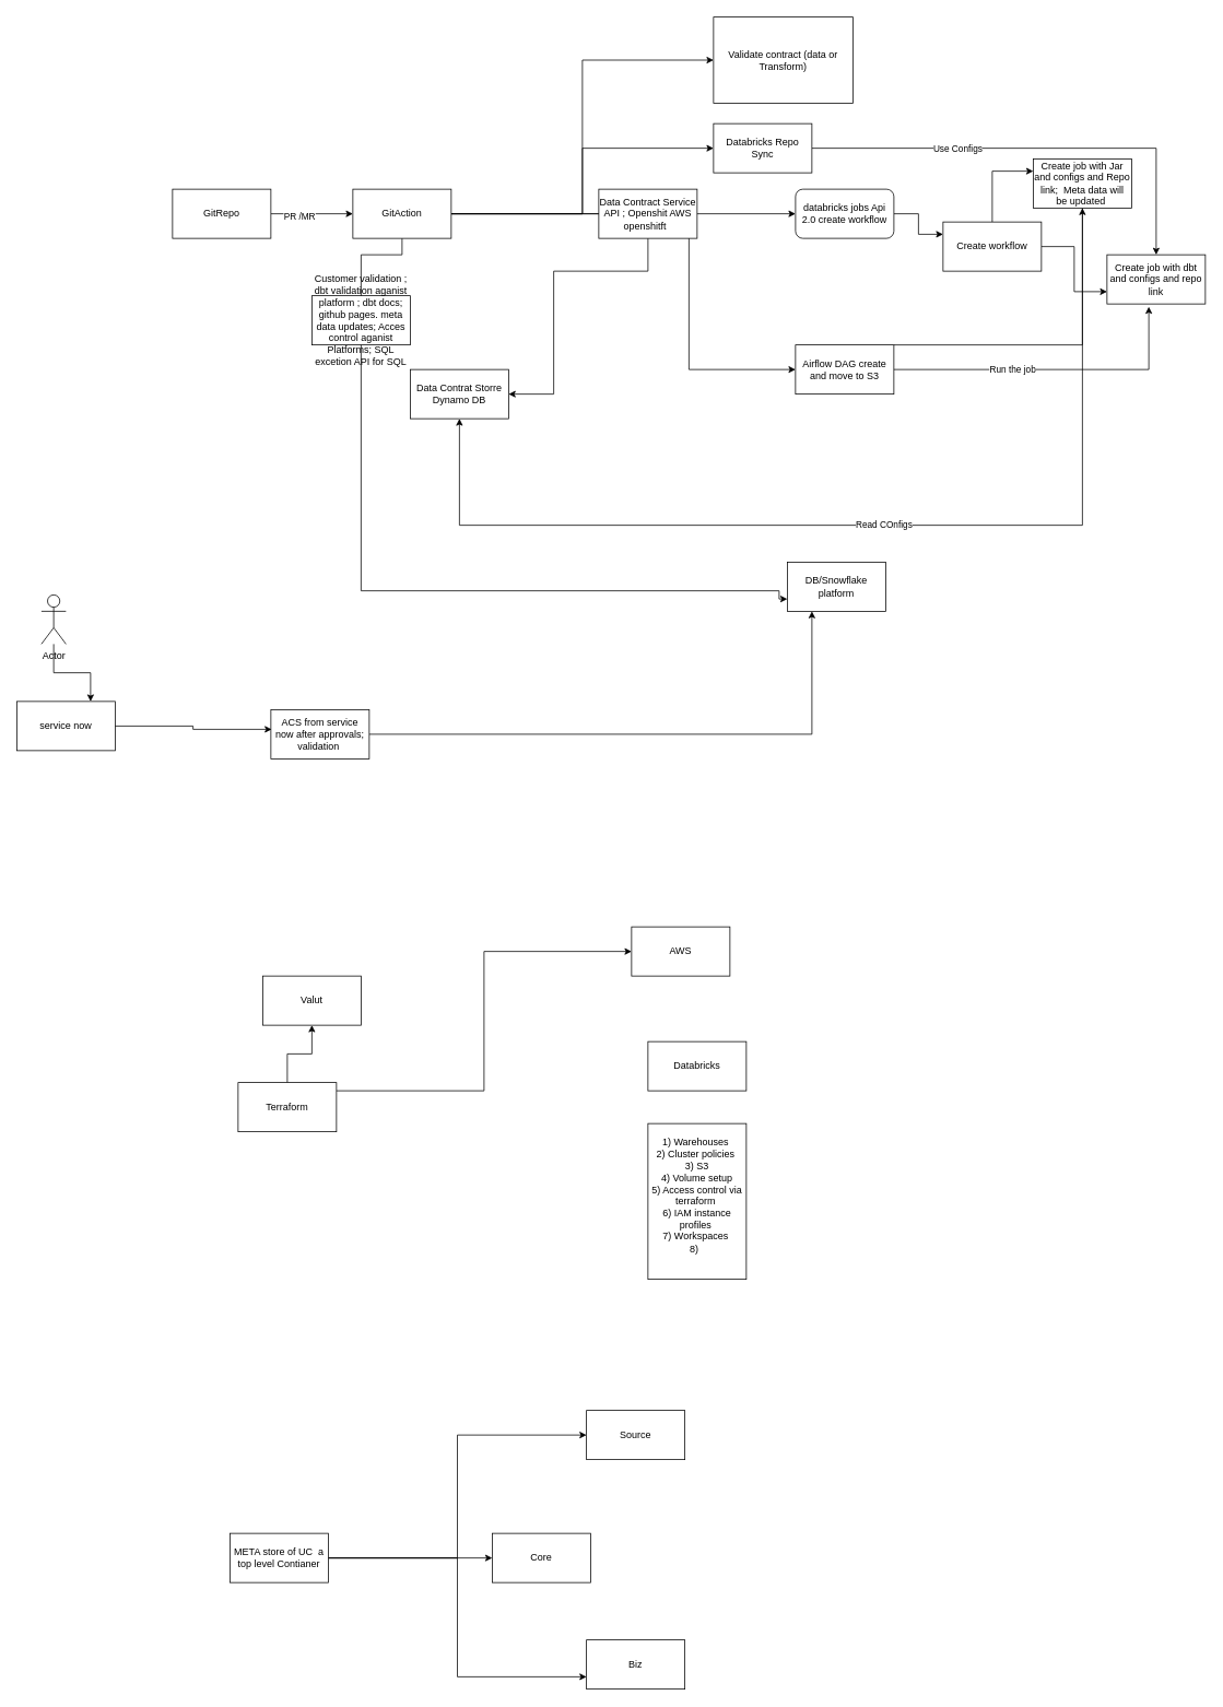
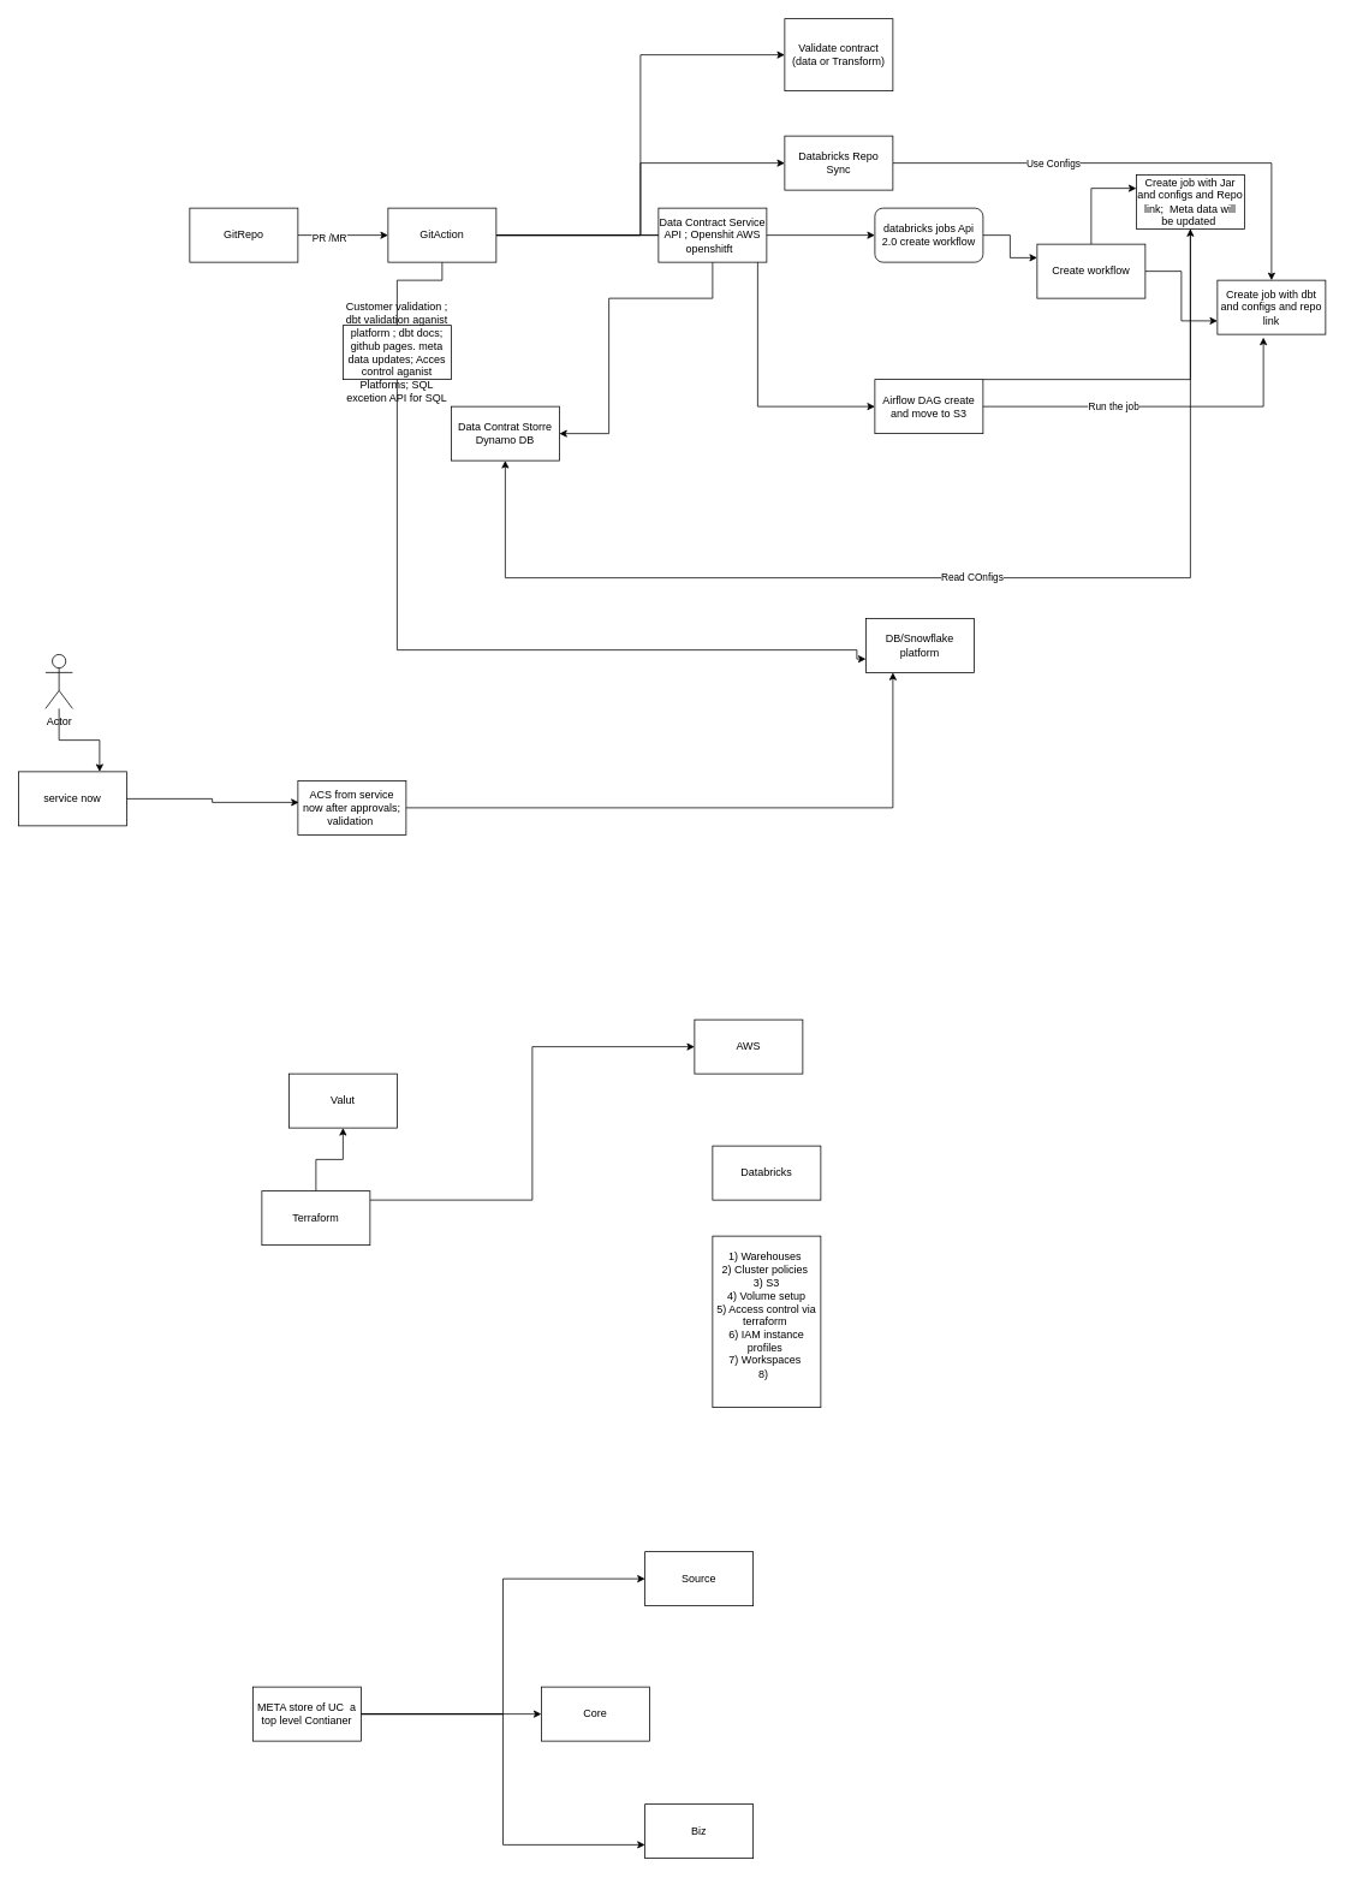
- <mxCell id="11" value="Validate contract (data or Transform)" style="rounded=0;whiteSpace=wrap;html=1;" parent="1" vertex="1"><mxGeometry x="870" y="20" width="170" height="105" as="geometry" /></mxCell>
+ <mxCell id="11" value="Validate contract (data or Transform)" style="rounded=0;whiteSpace=wrap;html=1;" parent="1" vertex="1"><mxGeometry x="870" y="20" width="120" height="80" as="geometry" /></mxCell>
